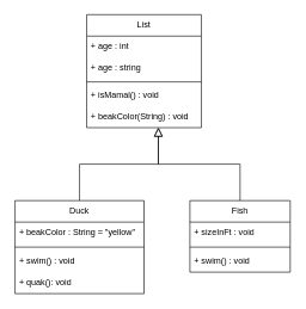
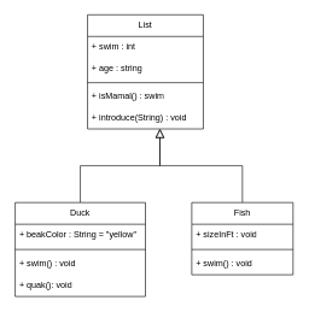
- <mxCell id="5" value="+ age : int" style="text;strokeColor=none;fillColor=none;align=left;verticalAlign=middle;spacingLeft=4;spacingRight=4;overflow=hidden;points=[[0,0.5],[1,0.5]];portConstraint=eastwest;rotatable=0;whiteSpace=wrap;html=1;" vertex="1" parent="4"><mxGeometry y="30" width="160" height="30" as="geometry" /></mxCell>
+ <mxCell id="5" value="+ swim : int" style="text;strokeColor=none;fillColor=none;align=left;verticalAlign=middle;spacingLeft=4;spacingRight=4;overflow=hidden;points=[[0,0.5],[1,0.5]];portConstraint=eastwest;rotatable=0;whiteSpace=wrap;html=1;" vertex="1" parent="4"><mxGeometry y="30" width="160" height="30" as="geometry" /></mxCell>
- <mxCell id="8" value="+ isMamal() : void" style="text;strokeColor=none;fillColor=none;align=left;verticalAlign=middle;spacingLeft=4;spacingRight=4;overflow=hidden;points=[[0,0.5],[1,0.5]];portConstraint=eastwest;rotatable=0;whiteSpace=wrap;html=1;" vertex="1" parent="4"><mxGeometry y="98" width="160" height="30" as="geometry" /></mxCell>
+ <mxCell id="8" value="+ isMamal() : swim" style="text;strokeColor=none;fillColor=none;align=left;verticalAlign=middle;spacingLeft=4;spacingRight=4;overflow=hidden;points=[[0,0.5],[1,0.5]];portConstraint=eastwest;rotatable=0;whiteSpace=wrap;html=1;" vertex="1" parent="4"><mxGeometry y="98" width="160" height="30" as="geometry" /></mxCell>
- <mxCell id="9" value="+ beakColor(String) : void" style="text;strokeColor=none;fillColor=none;align=left;verticalAlign=middle;spacingLeft=4;spacingRight=4;overflow=hidden;points=[[0,0.5],[1,0.5]];portConstraint=eastwest;rotatable=0;whiteSpace=wrap;html=1;" vertex="1" parent="4"><mxGeometry y="128" width="160" height="30" as="geometry" /></mxCell>
+ <mxCell id="9" value="+ introduce(String) : void" style="text;strokeColor=none;fillColor=none;align=left;verticalAlign=middle;spacingLeft=4;spacingRight=4;overflow=hidden;points=[[0,0.5],[1,0.5]];portConstraint=eastwest;rotatable=0;whiteSpace=wrap;html=1;" vertex="1" parent="4"><mxGeometry y="128" width="160" height="30" as="geometry" /></mxCell>
